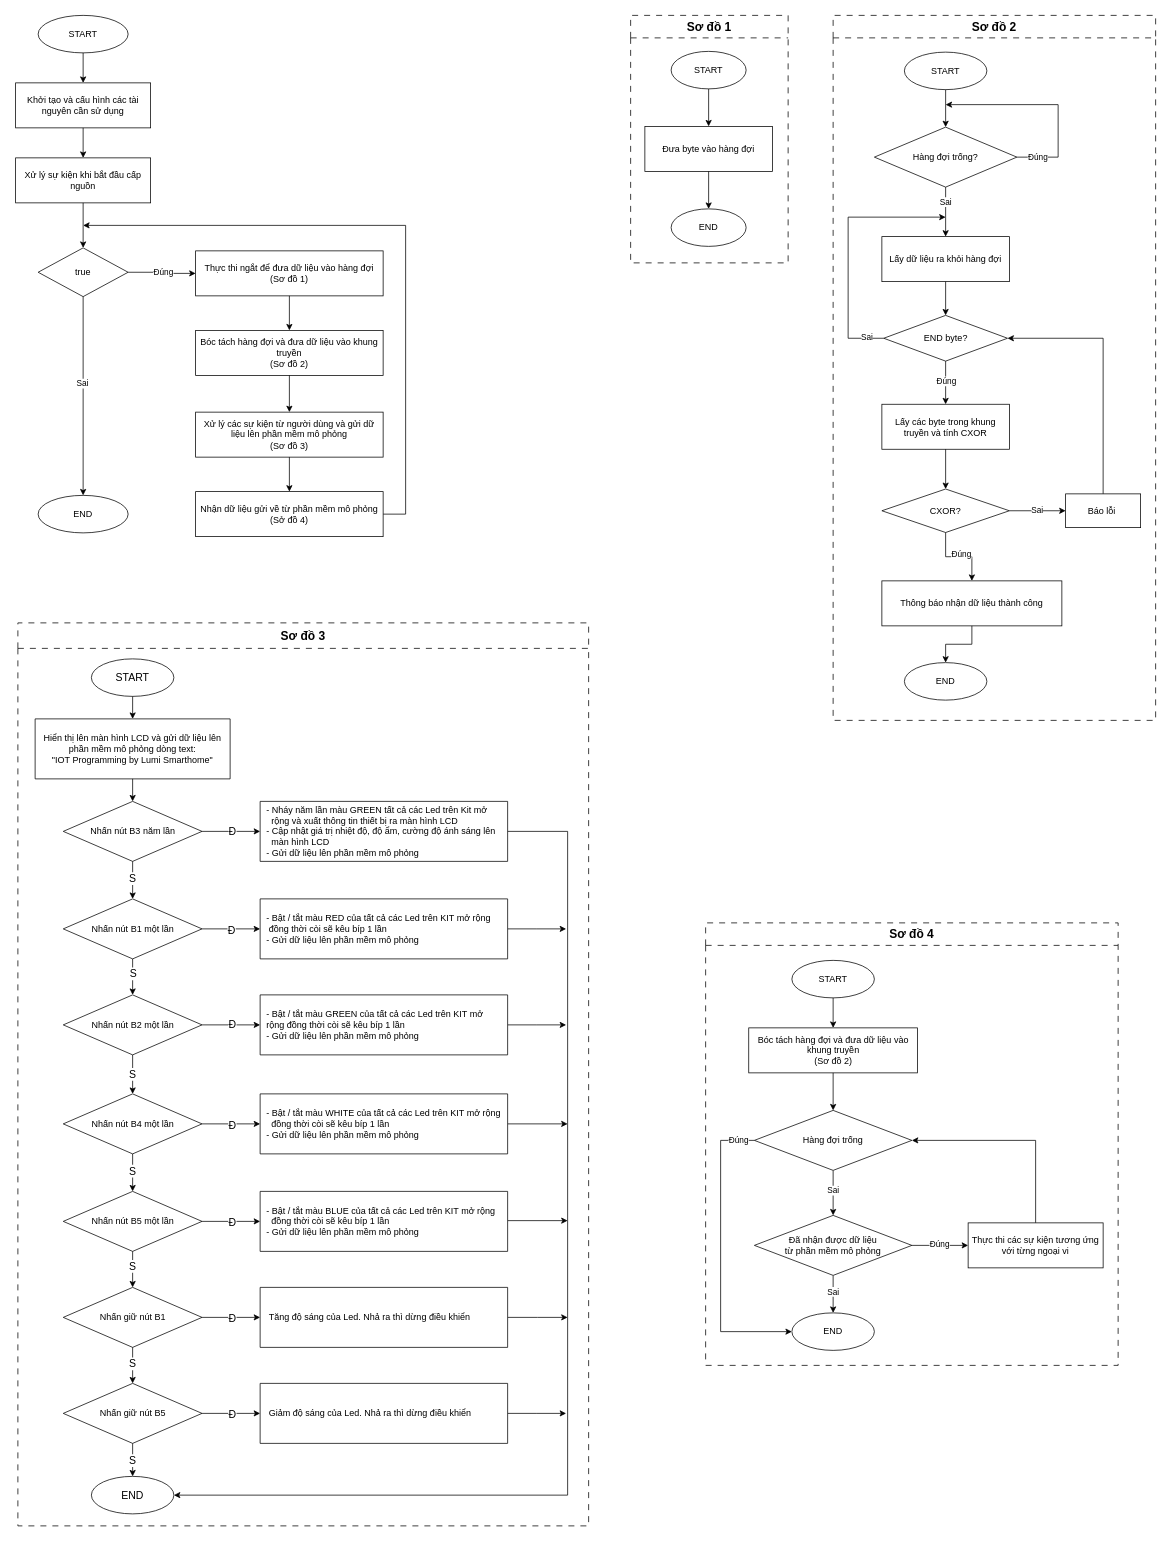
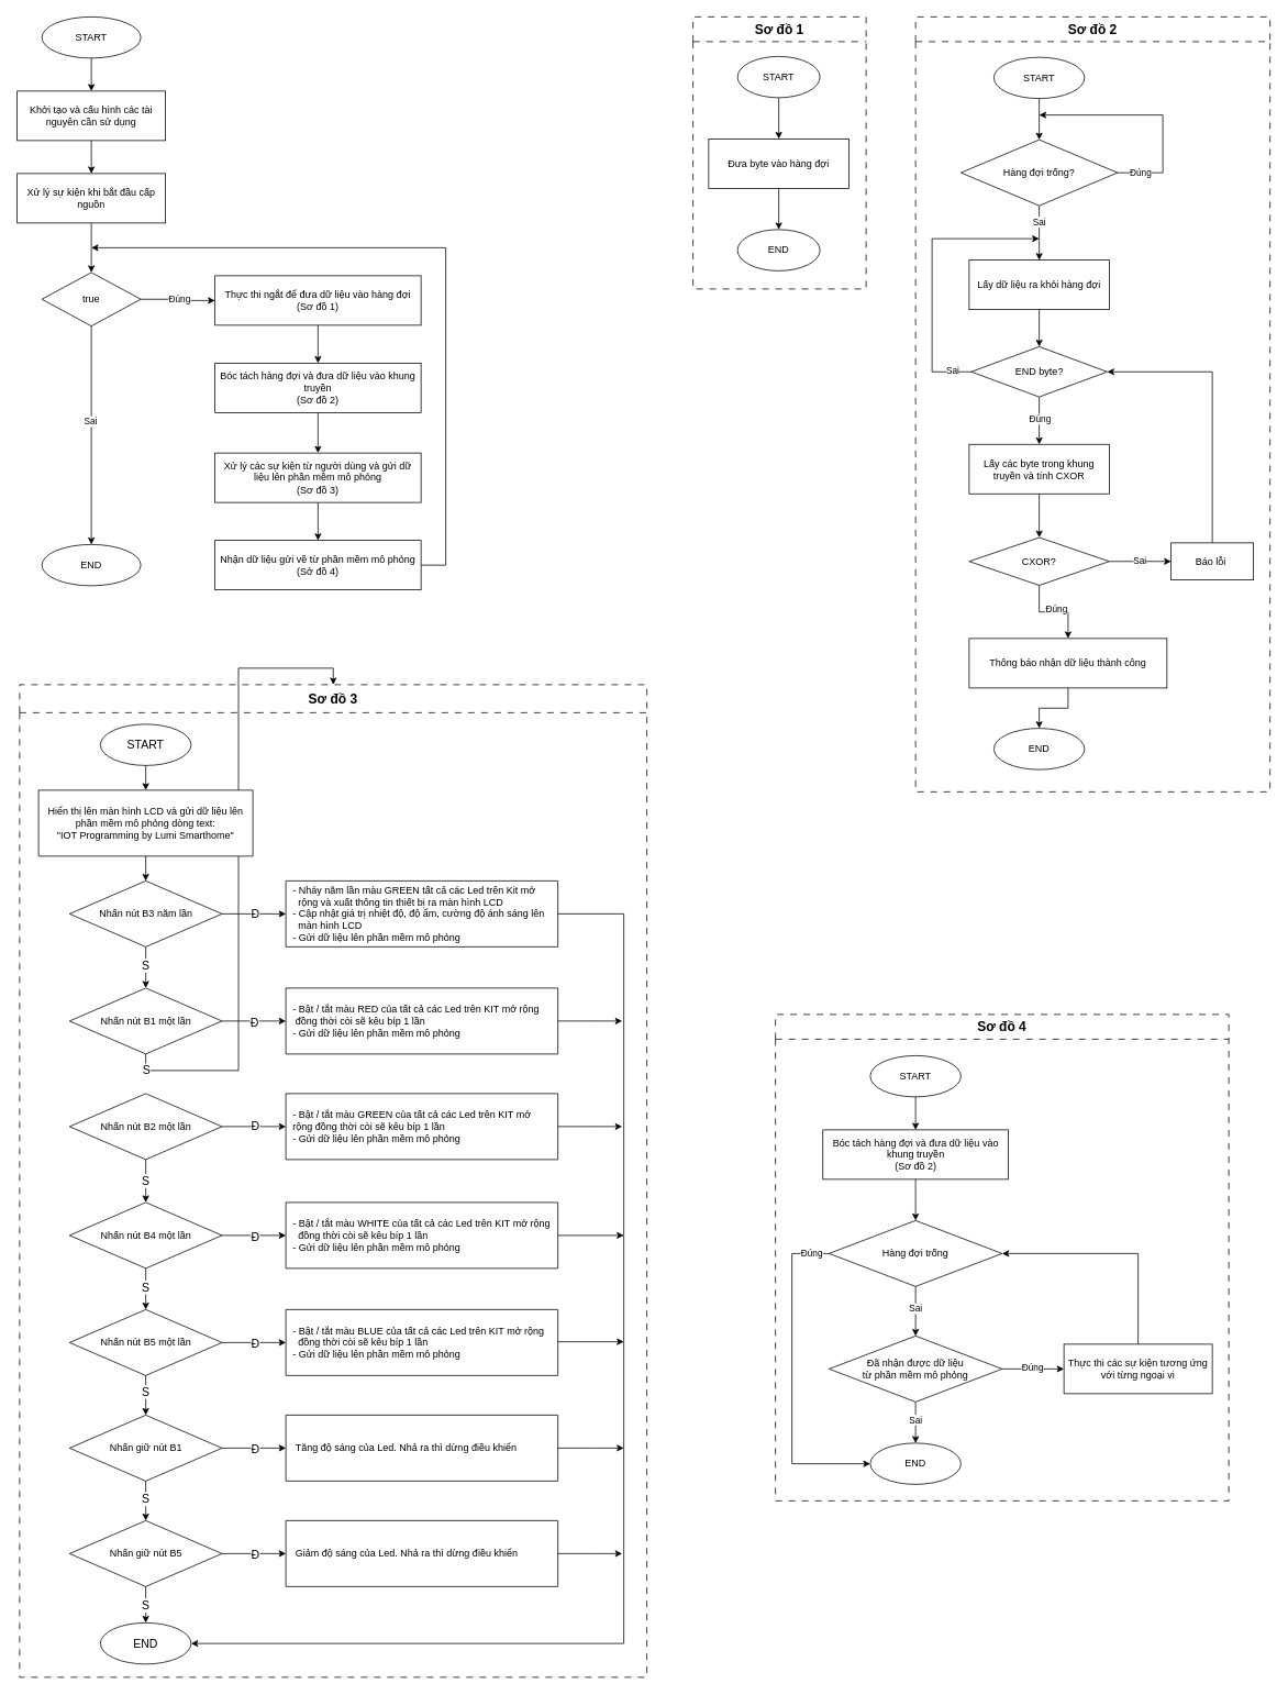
- <mxCell id="34" value="" style="edgeStyle=orthogonalEdgeStyle;rounded=0;orthogonalLoop=1;jettySize=auto;html=1;" parent="27" source="30" target="33" edge="1"><mxGeometry relative="1" as="geometry" /></mxCell>
+ <mxCell id="34" value="" style="edgeStyle=orthogonalEdgeStyle;rounded=0;orthogonalLoop=1;jettySize=auto;html=1;" parent="27" source="30" target="26" edge="1"><mxGeometry relative="1" as="geometry" /></mxCell>
